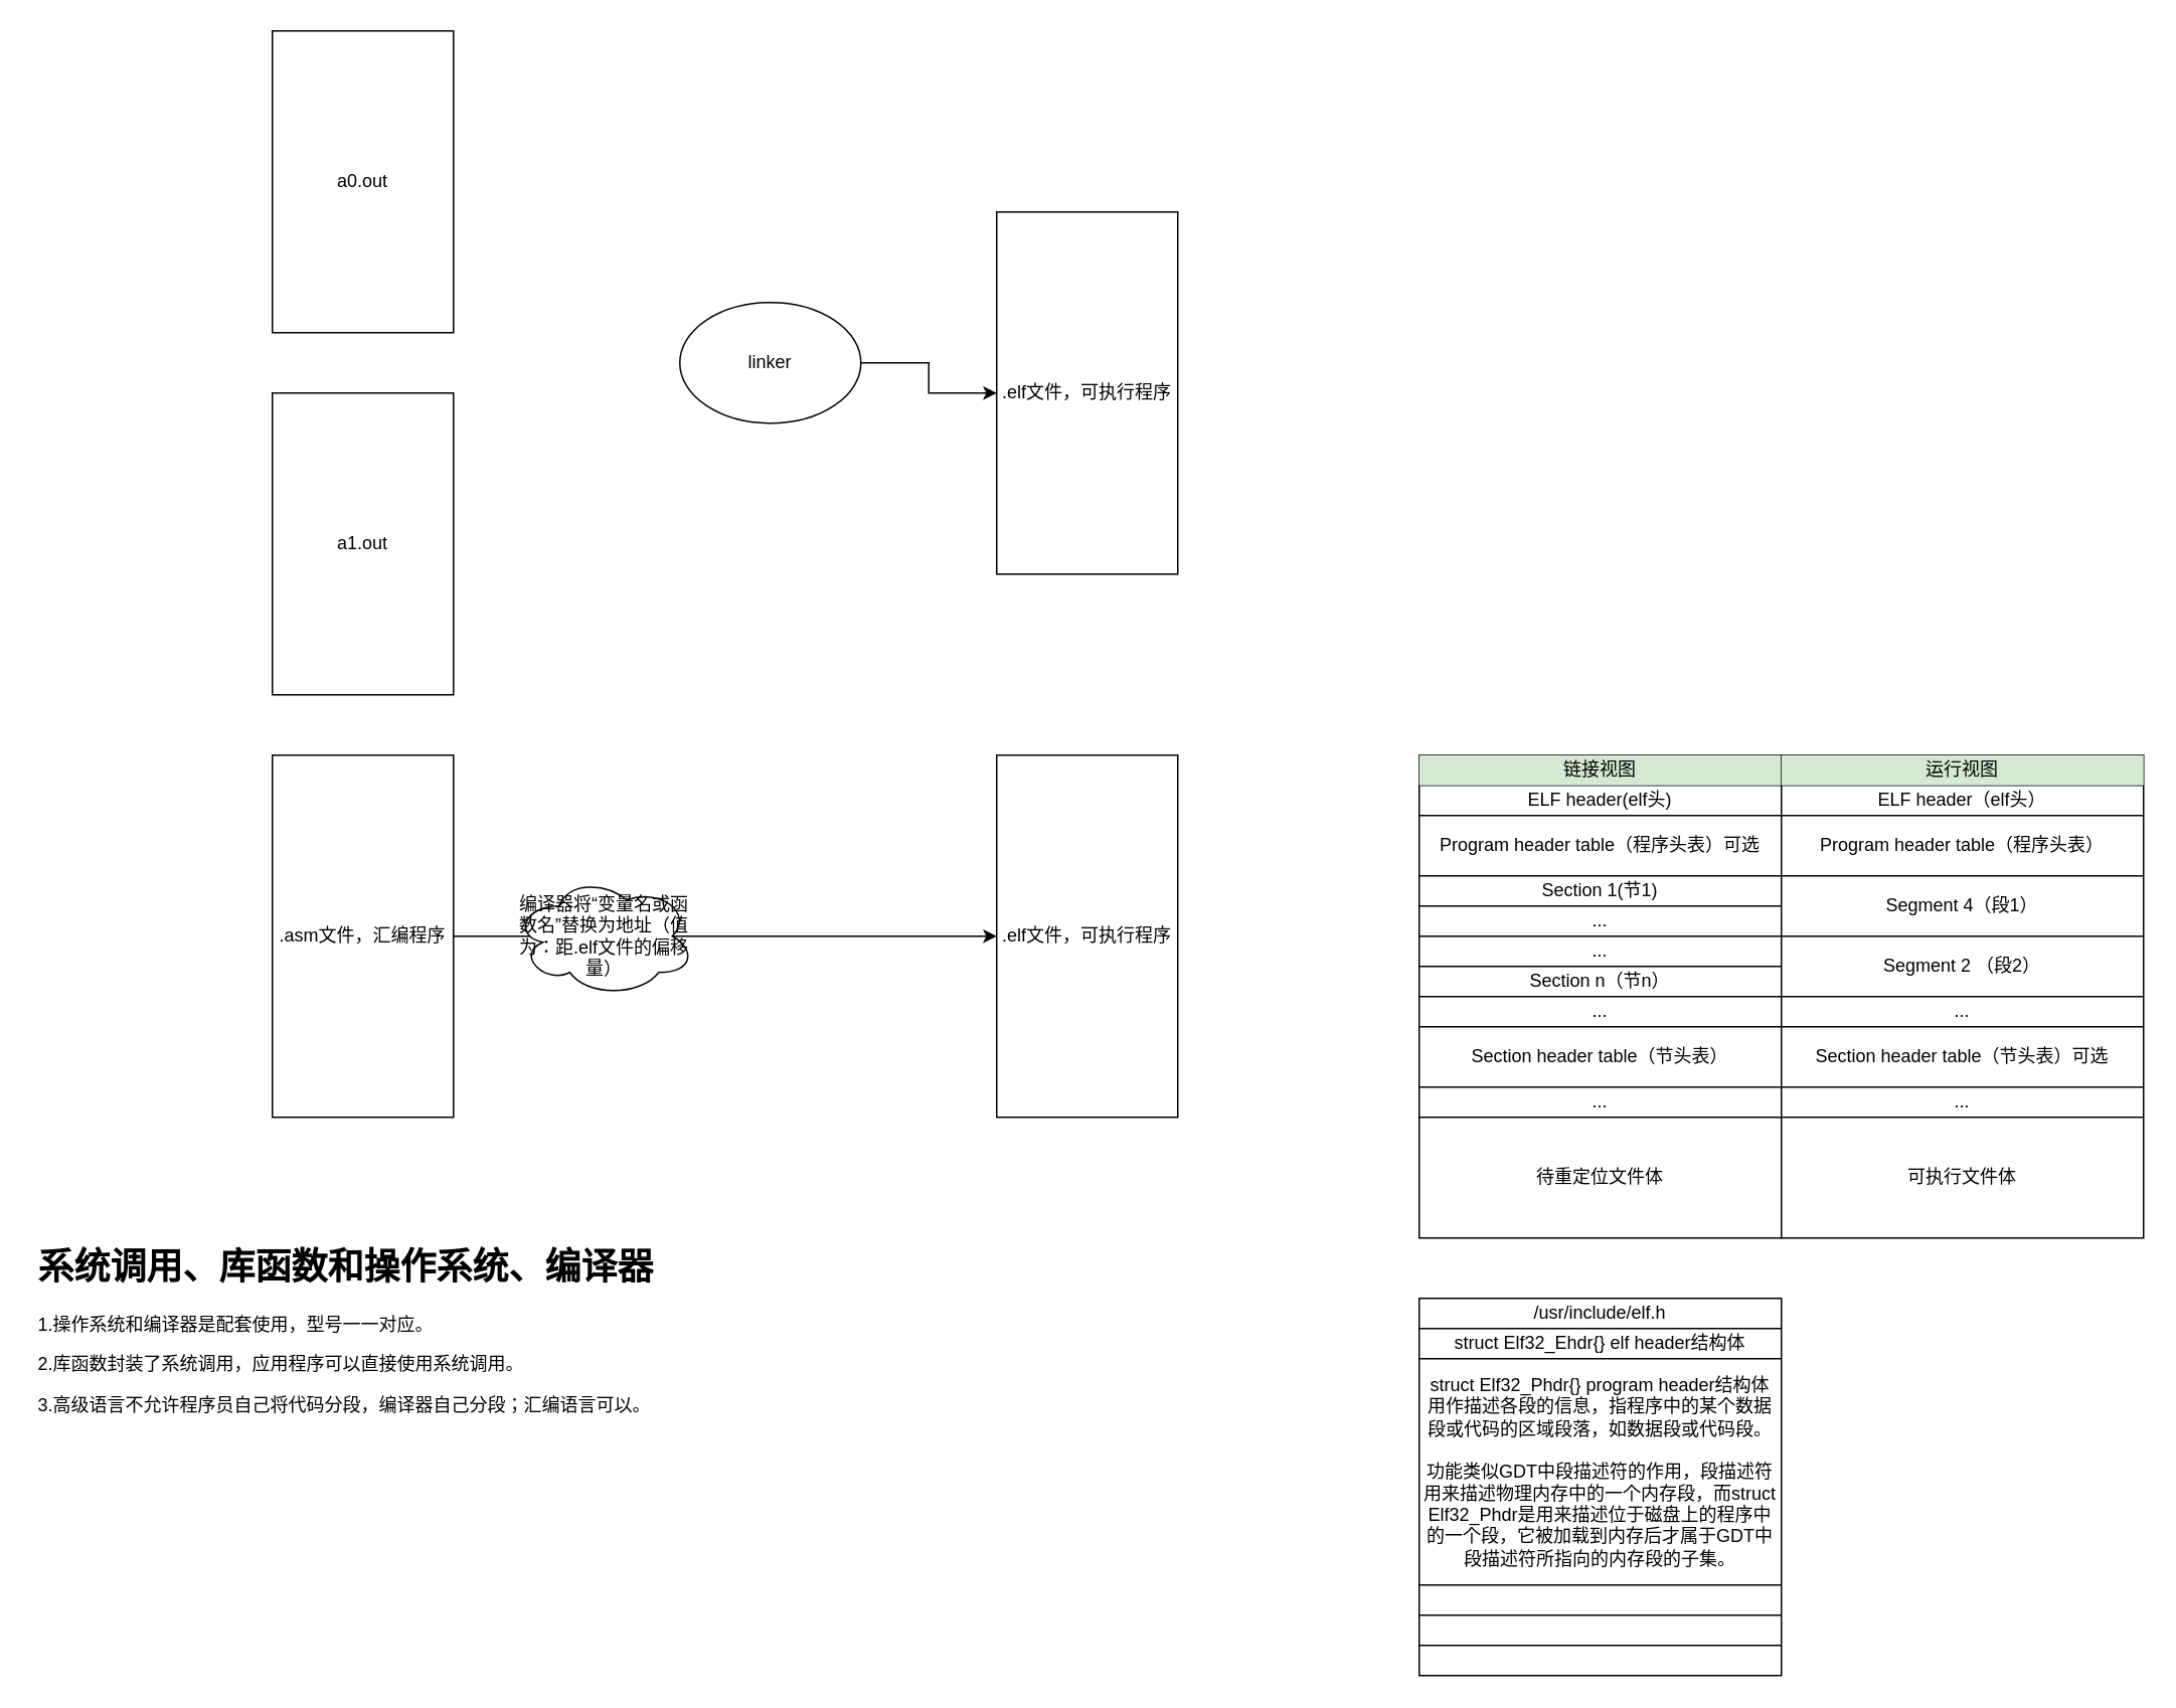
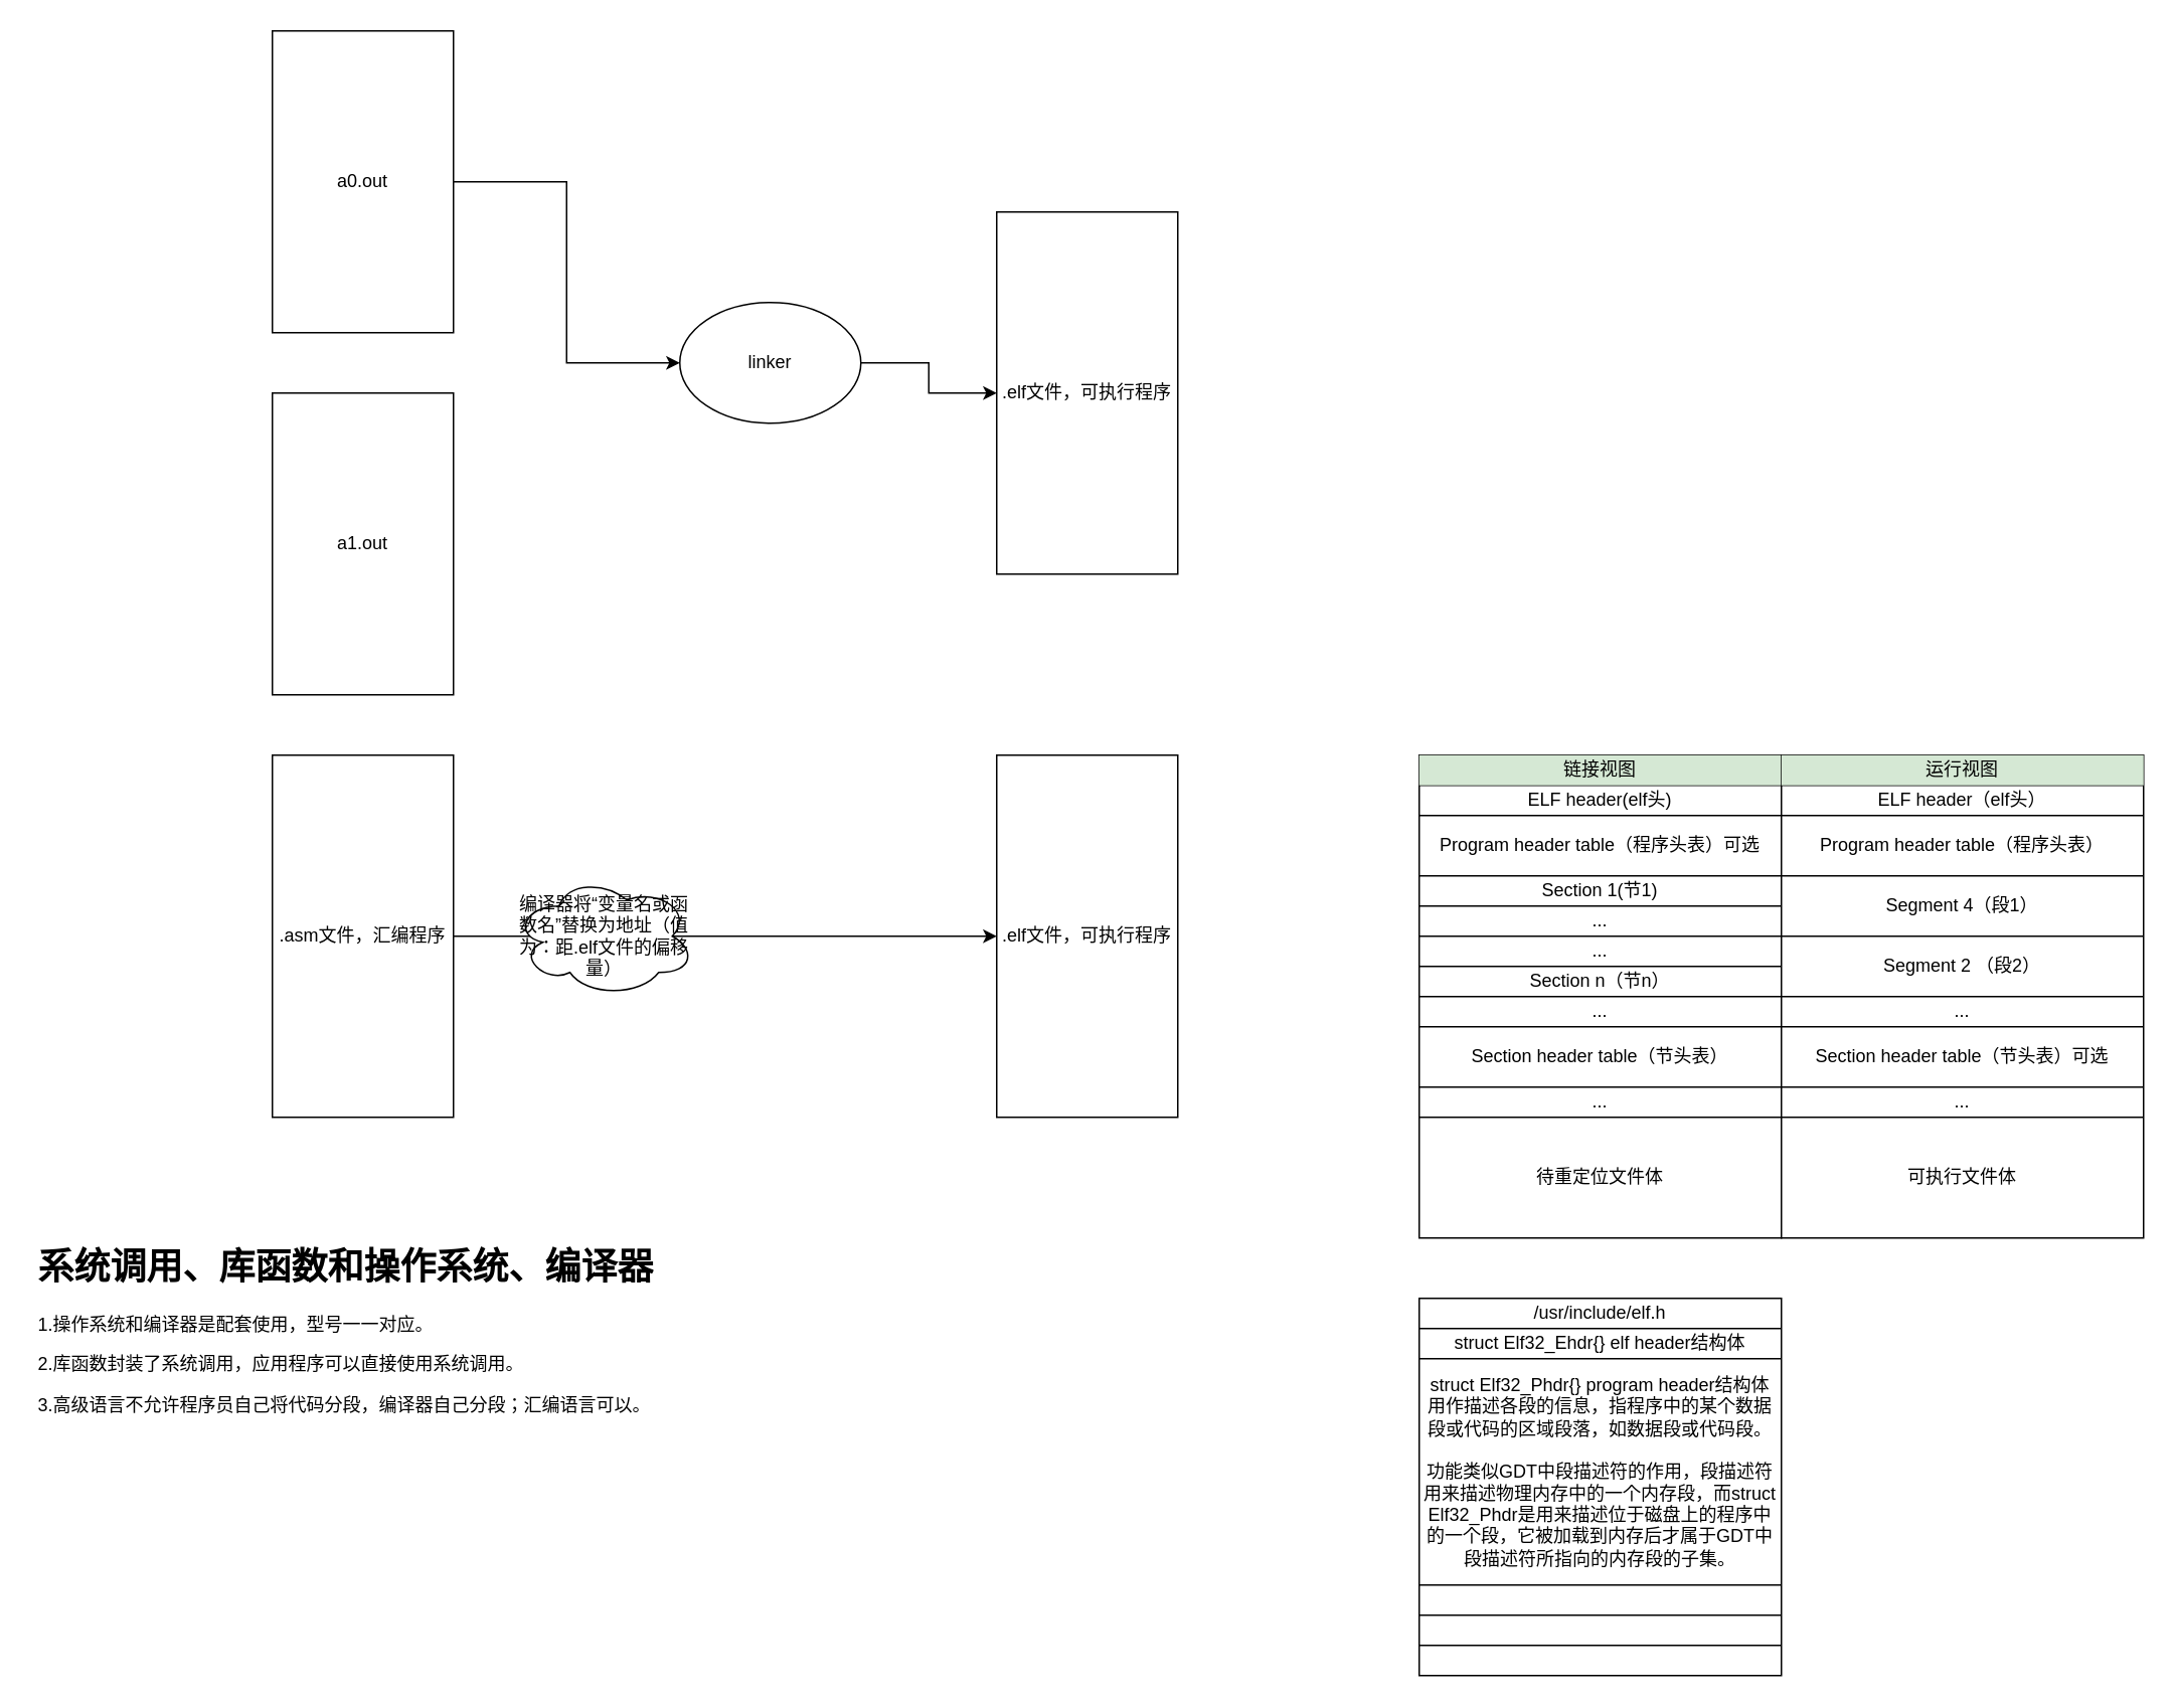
+ <mxCell id="8" style="edgeStyle=orthogonalEdgeStyle;rounded=0;orthogonalLoop=1;jettySize=auto;html=1;entryX=0;entryY=0.5;entryDx=0;entryDy=0;" parent="1" source="9" target="11" edge="1"><mxGeometry relative="1" as="geometry" /></mxCell>
